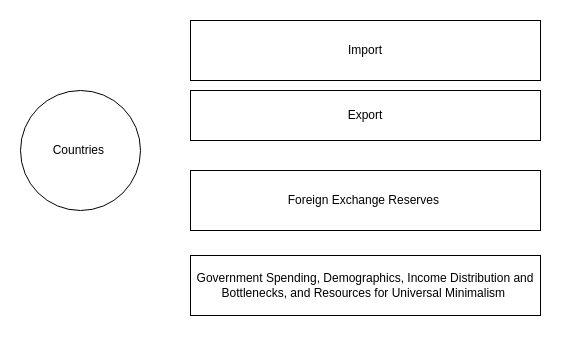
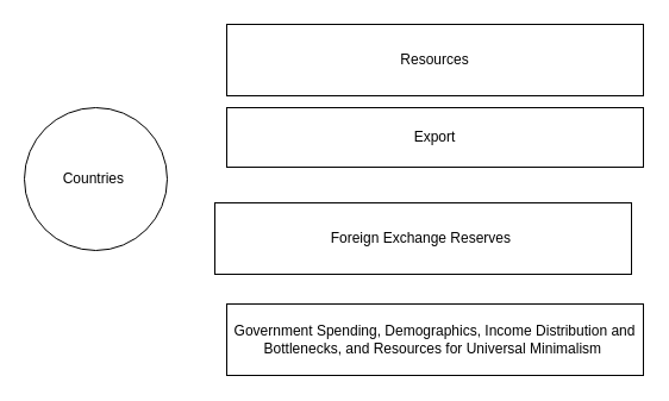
- <mxCell id="3" value="Import" style="rounded=0;whiteSpace=wrap;html=1;" vertex="1" parent="1"><mxGeometry x="190" y="20" width="350" height="60" as="geometry" /></mxCell>
+ <mxCell id="3" value="Resources" style="rounded=0;whiteSpace=wrap;html=1;" vertex="1" parent="1"><mxGeometry x="190" y="20" width="350" height="60" as="geometry" /></mxCell>
- <mxCell id="5" value="Foreign Exchange Reserves&amp;nbsp;" style="rounded=0;whiteSpace=wrap;html=1;" vertex="1" parent="1"><mxGeometry x="190" y="170" width="350" height="60" as="geometry" /></mxCell>
+ <mxCell id="5" value="Foreign Exchange Reserves&amp;nbsp;" style="rounded=0;whiteSpace=wrap;html=1;" vertex="1" parent="1"><mxGeometry x="180" y="170" width="350" height="60" as="geometry" /></mxCell>
